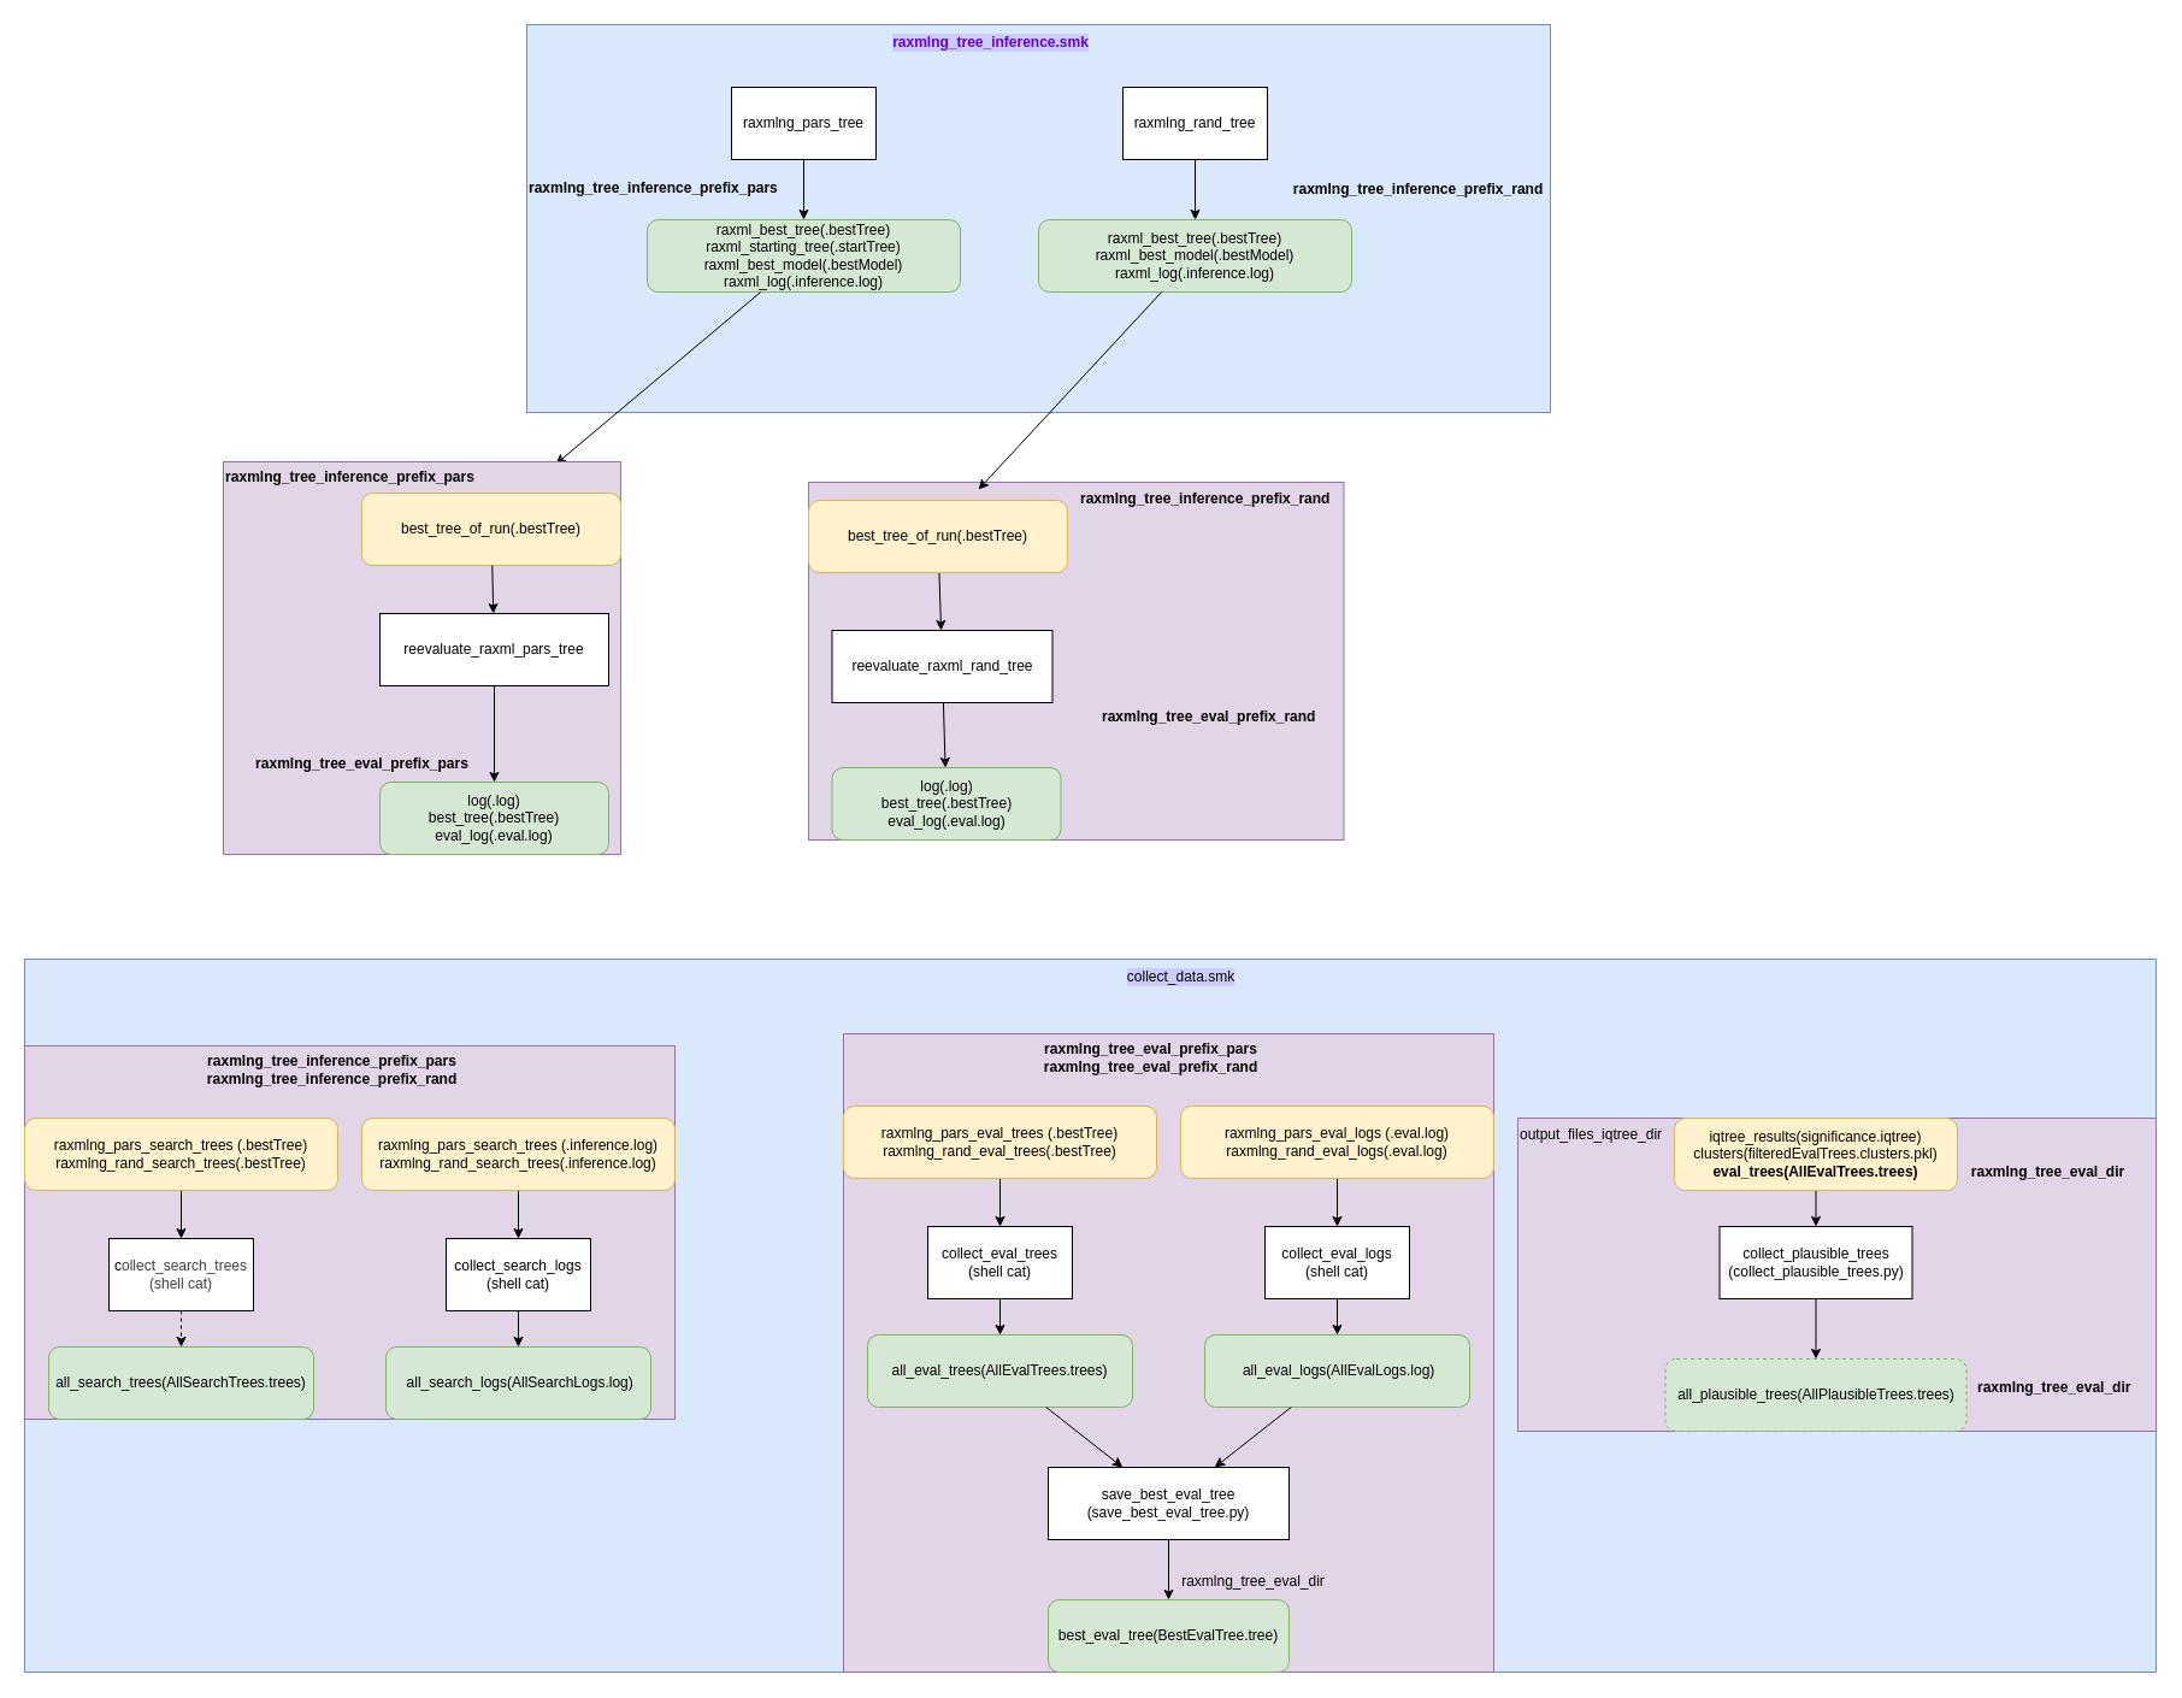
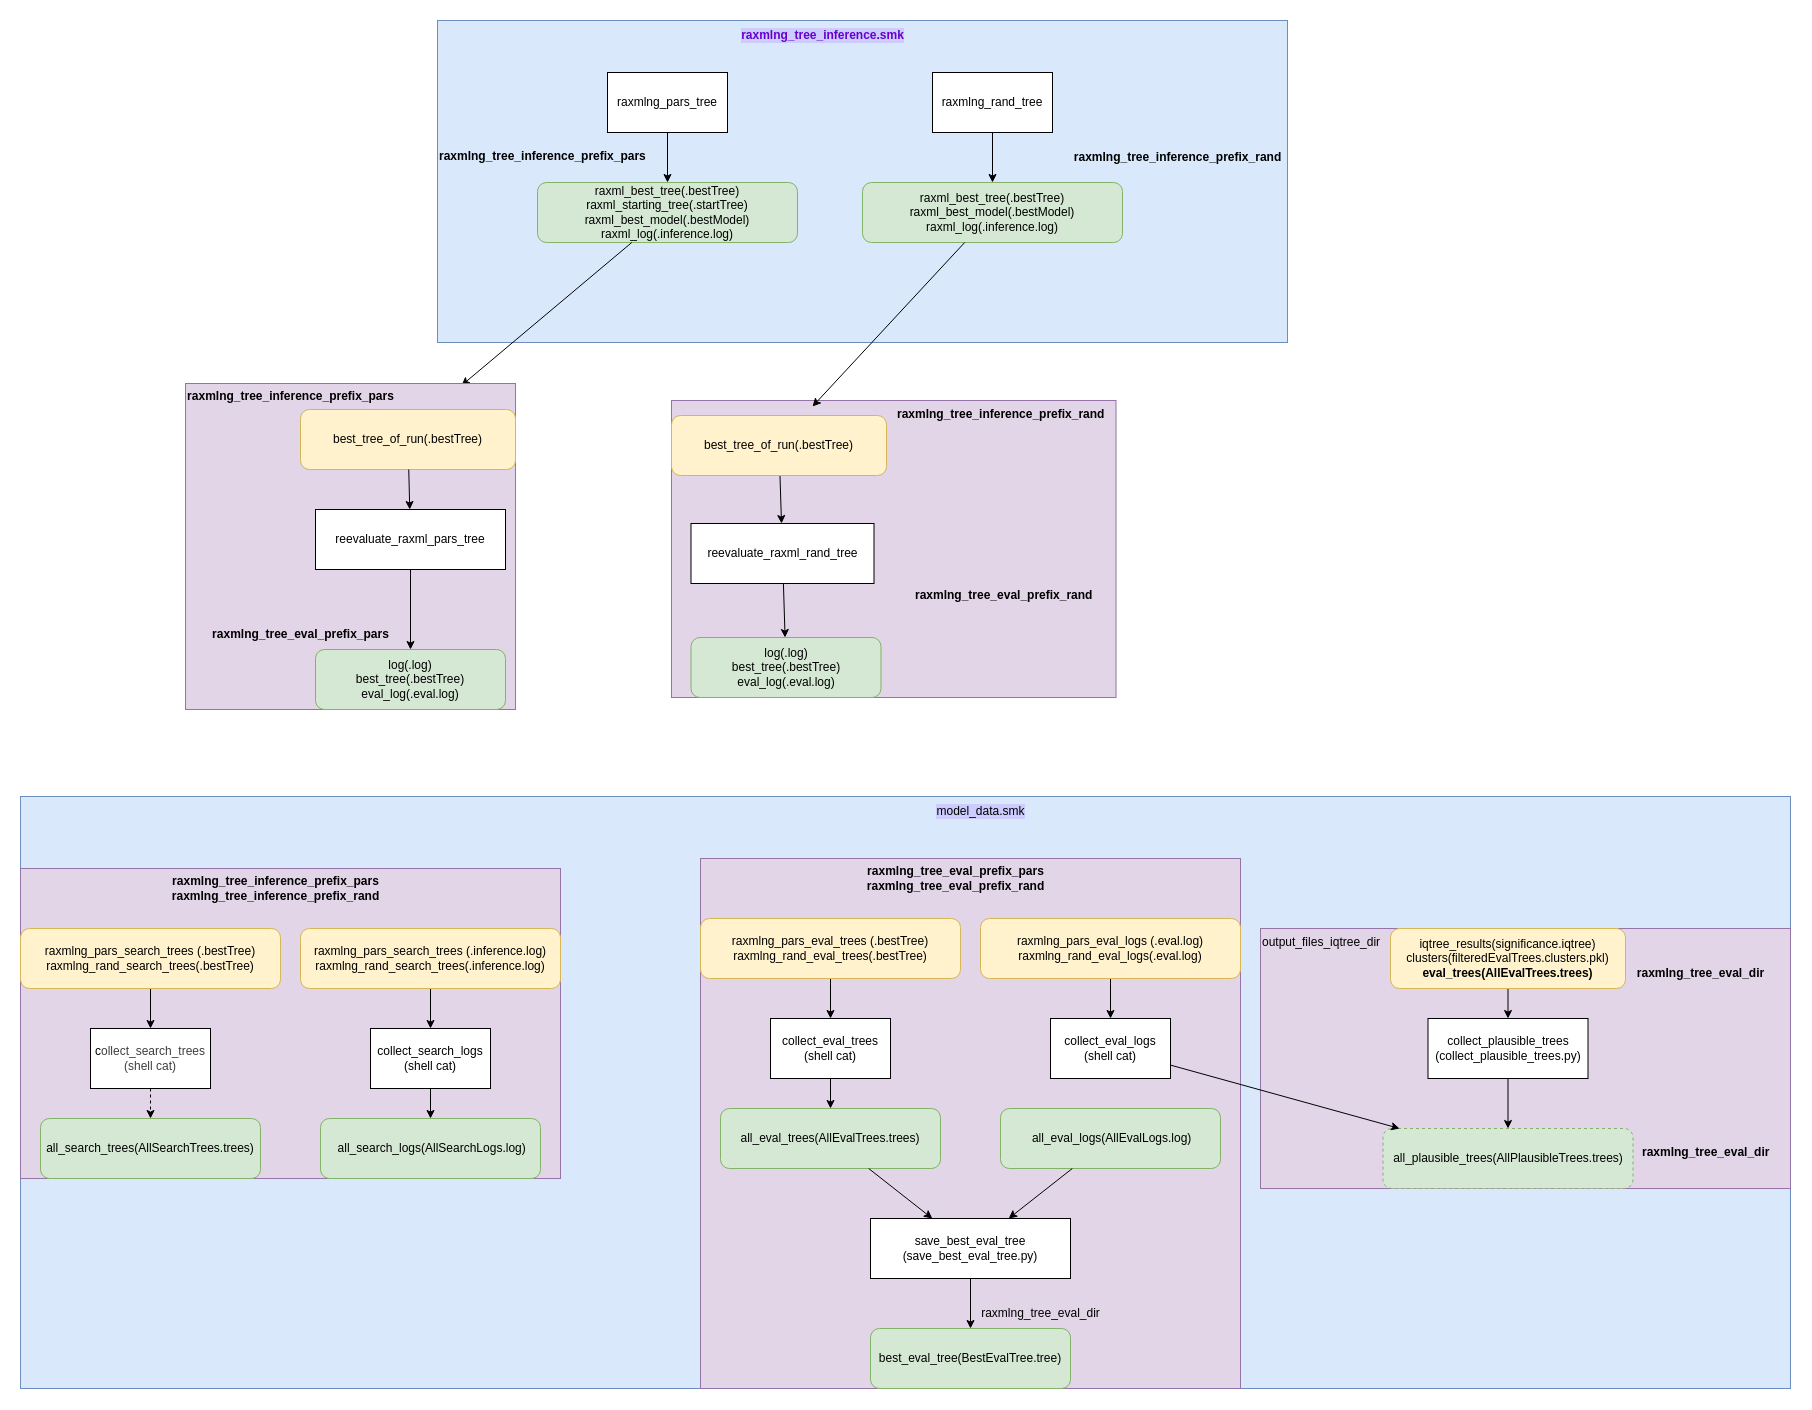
- <mxCell id="14" value="&lt;span class=&quot;PRIVATE_TreeView-item-content-text prc-TreeView-TreeViewItemContentText-smZM-&quot;&gt;&lt;font style=&quot;&quot;&gt;collect_data.smk&lt;/font&gt;&lt;/span&gt;" style="text;html=1;align=center;verticalAlign=middle;resizable=0;points=[];autosize=1;strokeColor=none;fillColor=none;labelBackgroundColor=#CCCCFF;fontColor=#000000;" vertex="1" parent="13"><mxGeometry x="905" width="110" height="30" as="geometry" /></mxCell>
+ <mxCell id="14" value="&lt;span class=&quot;PRIVATE_TreeView-item-content-text prc-TreeView-TreeViewItemContentText-smZM-&quot;&gt;&lt;font style=&quot;&quot;&gt;model_data.smk&lt;/font&gt;&lt;/span&gt;" style="text;html=1;align=center;verticalAlign=middle;resizable=0;points=[];autosize=1;strokeColor=none;fillColor=none;labelBackgroundColor=#CCCCFF;fontColor=#000000;" vertex="1" parent="13"><mxGeometry x="905" width="110" height="30" as="geometry" /></mxCell>
- <mxCell id="44" value="" style="edgeStyle=none;html=1;" edge="1" parent="38" source="45" target="48"><mxGeometry relative="1" as="geometry" /></mxCell>
+ <mxCell id="44" value="" style="edgeStyle=none;html=1;" edge="1" parent="38" source="45" target="35"><mxGeometry relative="1" as="geometry" /></mxCell>
